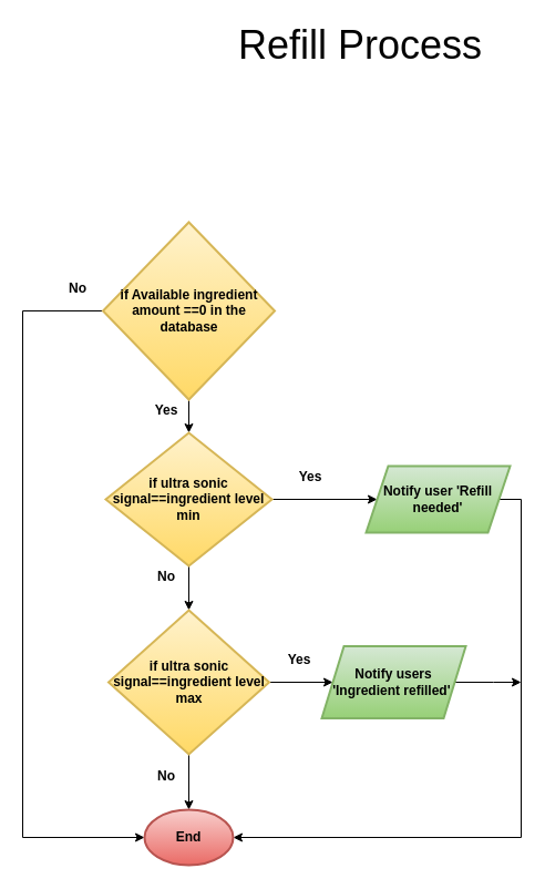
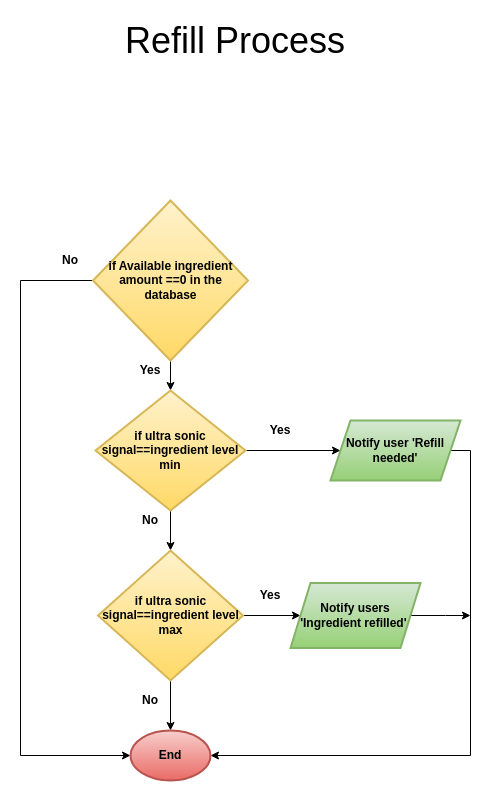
- <mxCell id="22" value="&lt;font style=&quot;font-size: 36px&quot;&gt;Refill Process&lt;/font&gt;" style="text;html=1;strokeColor=none;fillColor=none;align=center;verticalAlign=middle;whiteSpace=wrap;rounded=0;" vertex="1" parent="1"><mxGeometry x="210" y="20" width="230" height="40" as="geometry" /></mxCell>
+ <mxCell id="22" value="&lt;font style=&quot;font-size: 36px&quot;&gt;Refill Process&lt;/font&gt;" style="text;html=1;strokeColor=none;fillColor=none;align=center;verticalAlign=middle;whiteSpace=wrap;rounded=0;" vertex="1" parent="1"><mxGeometry x="120" y="20" width="230" height="40" as="geometry" /></mxCell>
